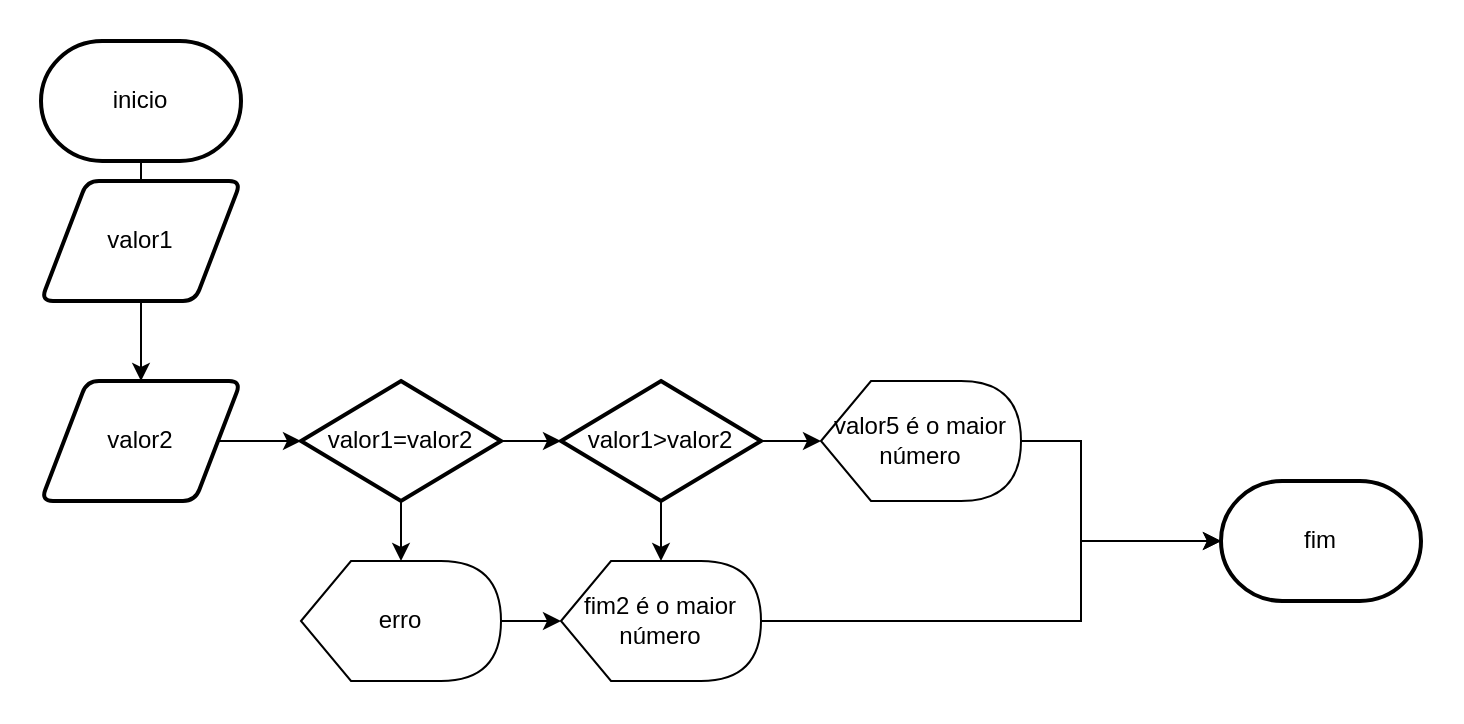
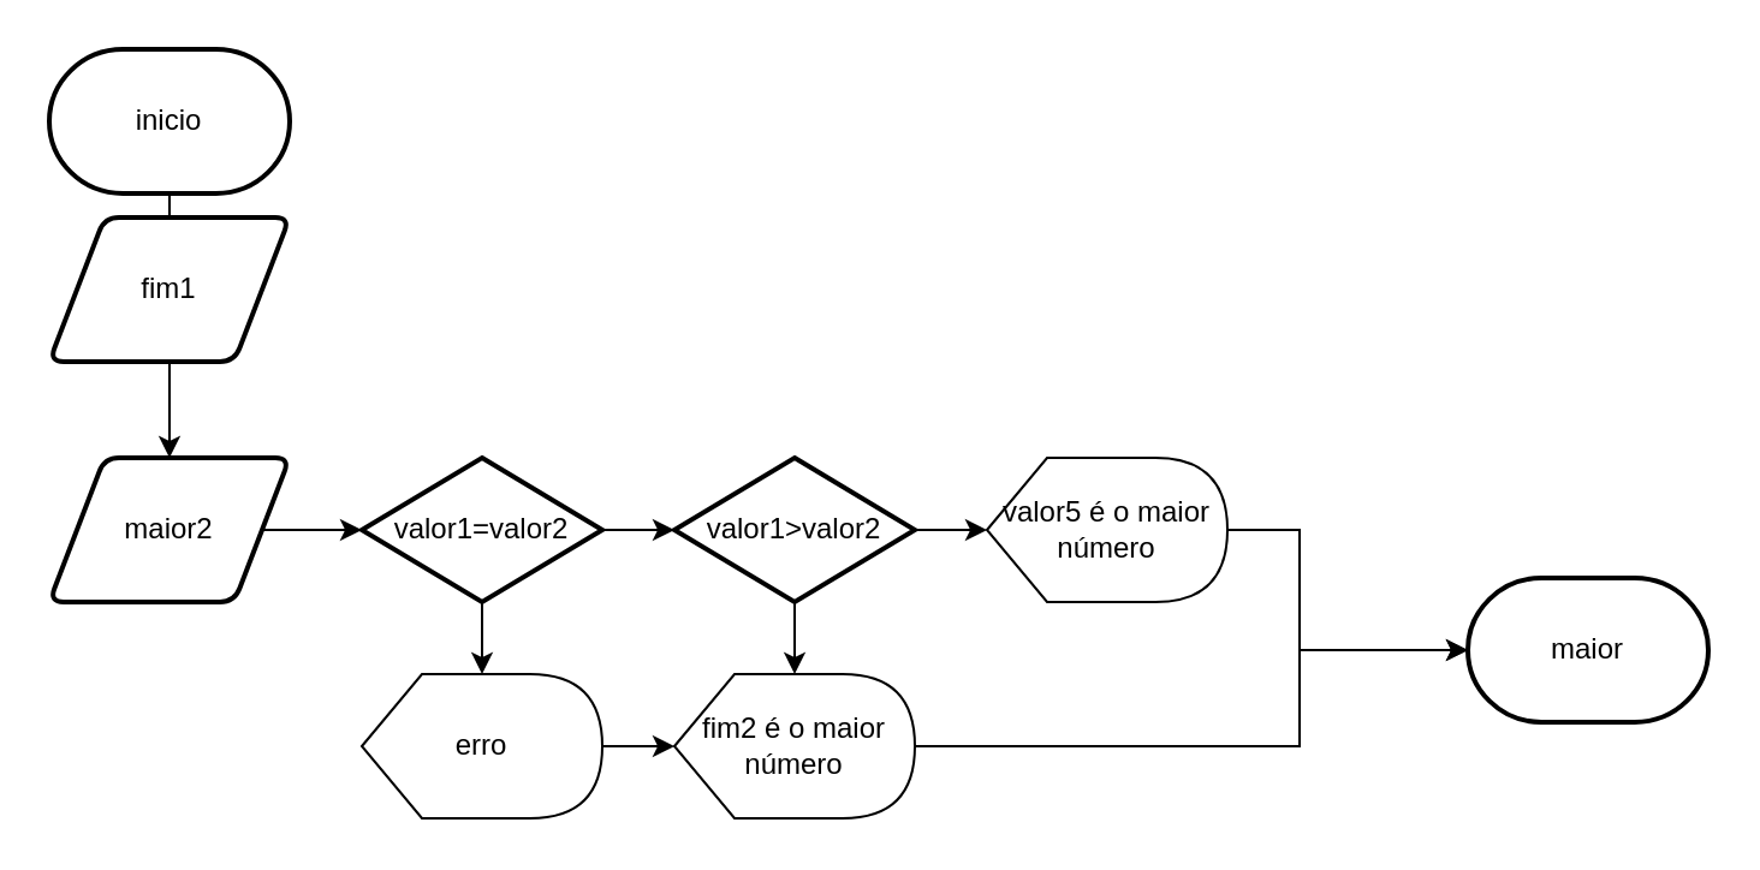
- <mxCell id="5" value="valor1" style="shape=parallelogram;html=1;strokeWidth=2;perimeter=parallelogramPerimeter;whiteSpace=wrap;rounded=1;arcSize=12;size=0.23;" vertex="1" parent="1"><mxGeometry x="20" y="90" width="100" height="60" as="geometry" /></mxCell>
+ <mxCell id="5" value="fim1" style="shape=parallelogram;html=1;strokeWidth=2;perimeter=parallelogramPerimeter;whiteSpace=wrap;rounded=1;arcSize=12;size=0.23;" vertex="1" parent="1"><mxGeometry x="20" y="90" width="100" height="60" as="geometry" /></mxCell>
- <mxCell id="7" value="valor2" style="shape=parallelogram;html=1;strokeWidth=2;perimeter=parallelogramPerimeter;whiteSpace=wrap;rounded=1;arcSize=12;size=0.23;" vertex="1" parent="1"><mxGeometry x="20" y="190" width="100" height="60" as="geometry" /></mxCell>
+ <mxCell id="7" value="maior2" style="shape=parallelogram;html=1;strokeWidth=2;perimeter=parallelogramPerimeter;whiteSpace=wrap;rounded=1;arcSize=12;size=0.23;" vertex="1" parent="1"><mxGeometry x="20" y="190" width="100" height="60" as="geometry" /></mxCell>
- <mxCell id="20" value="fim" style="strokeWidth=2;html=1;shape=mxgraph.flowchart.terminator;whiteSpace=wrap;" vertex="1" parent="1"><mxGeometry x="610" y="240" width="100" height="60" as="geometry" /></mxCell>
+ <mxCell id="20" value="maior" style="strokeWidth=2;html=1;shape=mxgraph.flowchart.terminator;whiteSpace=wrap;" vertex="1" parent="1"><mxGeometry x="610" y="240" width="100" height="60" as="geometry" /></mxCell>
